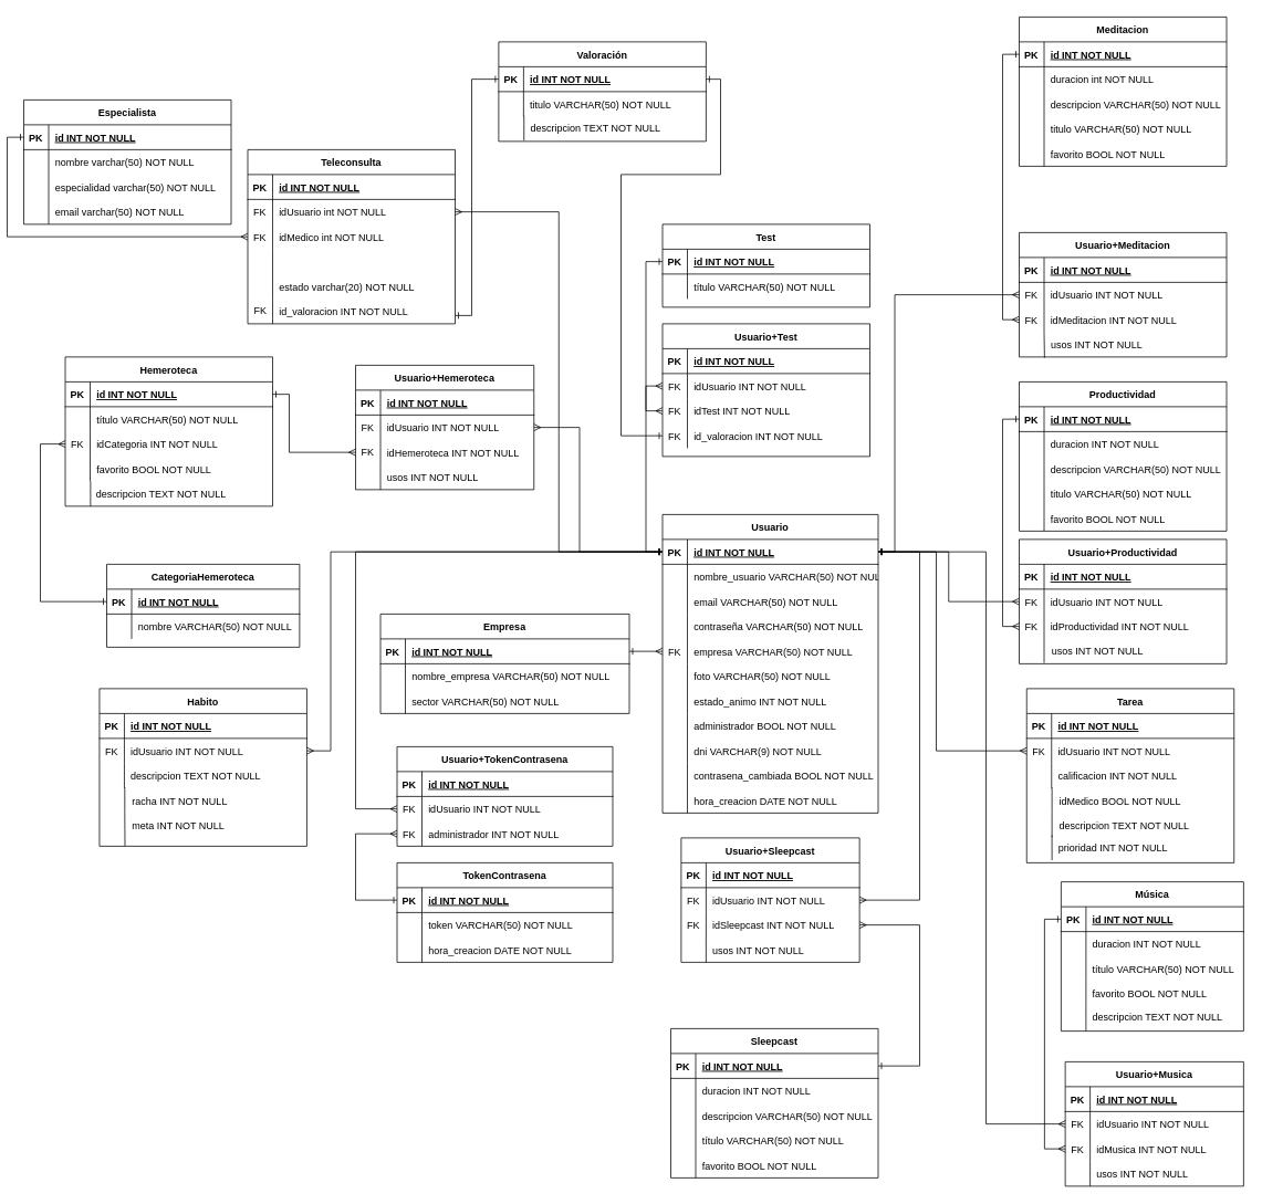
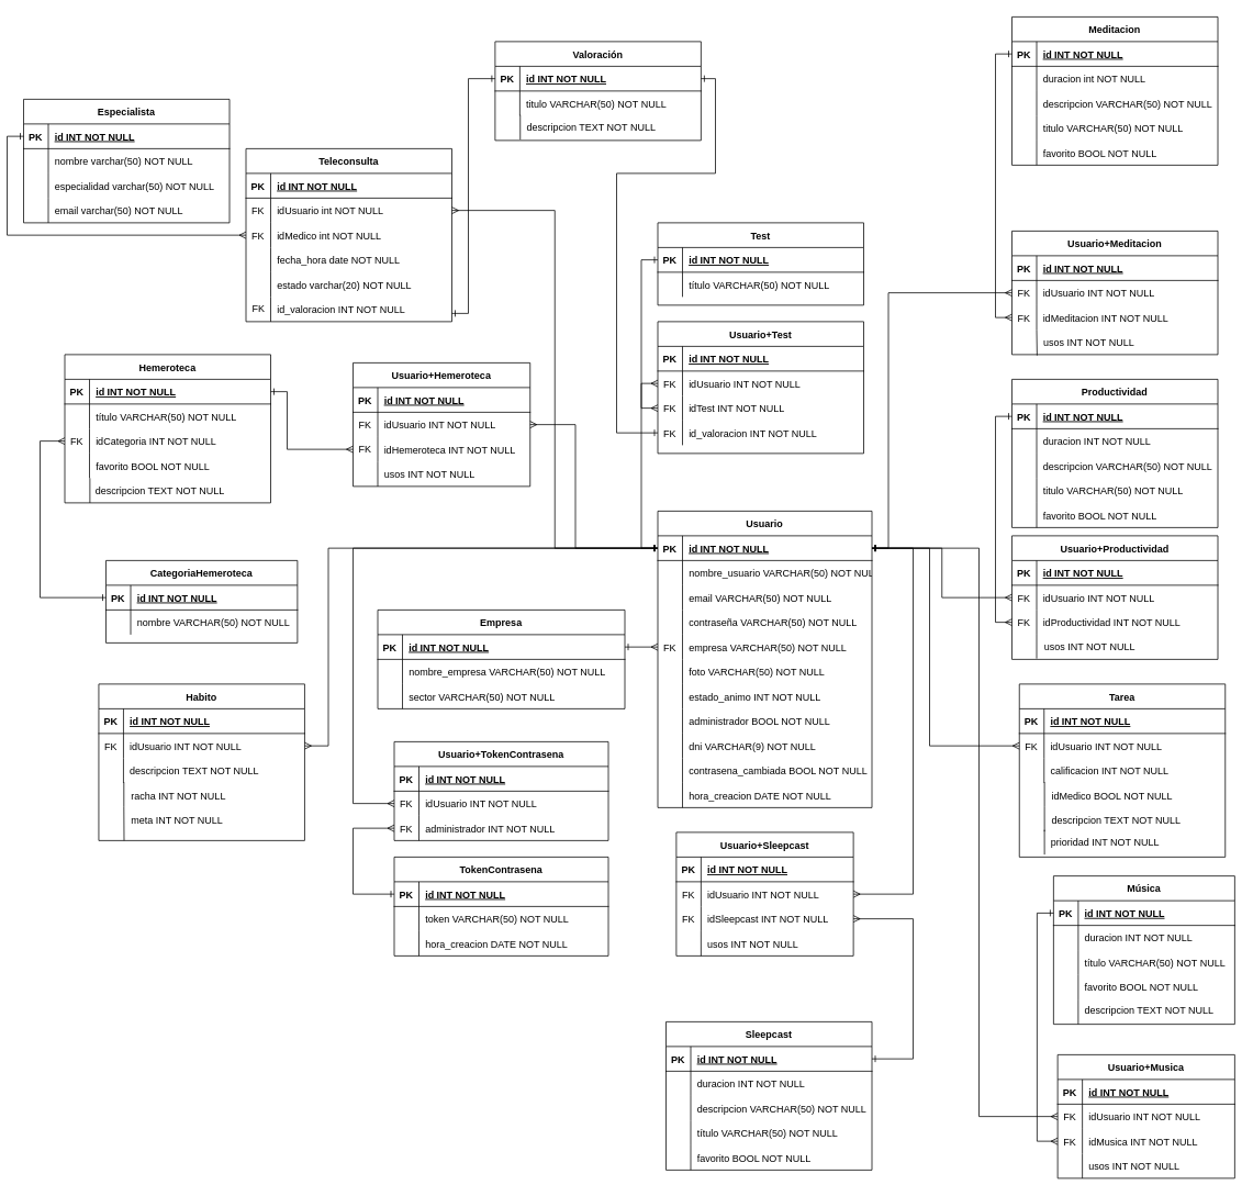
+ <mxCell id="93" value="fecha_hora date NOT NULL" style="shape=partialRectangle;overflow=hidden;connectable=0;fillColor=none;top=0;left=0;bottom=0;right=0;align=left;spacingLeft=6;" vertex="1" parent="91"><mxGeometry x="30" width="220" height="30" as="geometry"><mxRectangle width="220" height="30" as="alternateBounds" /></mxGeometry></mxCell>
